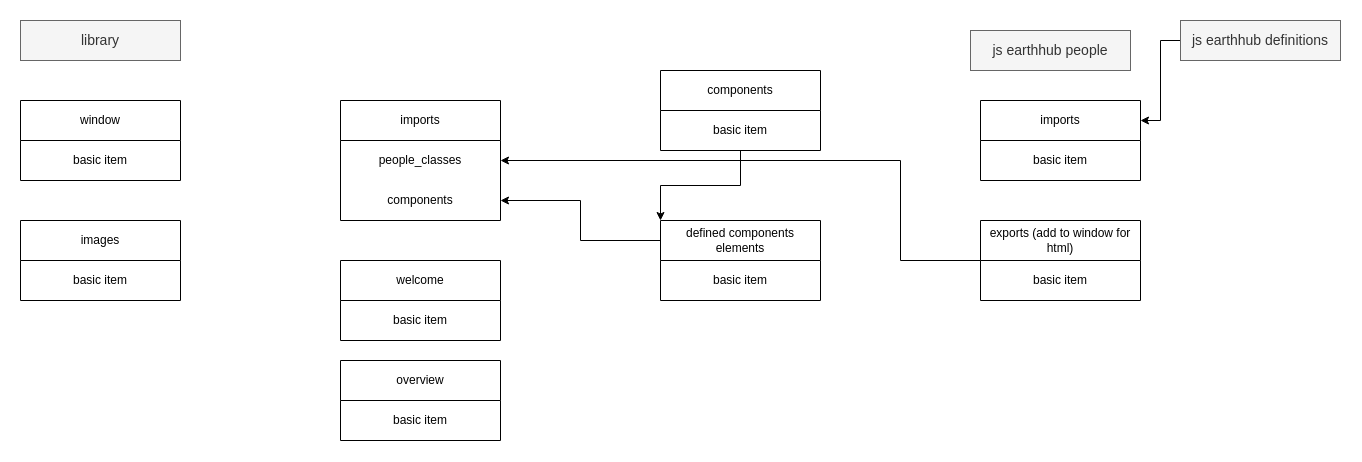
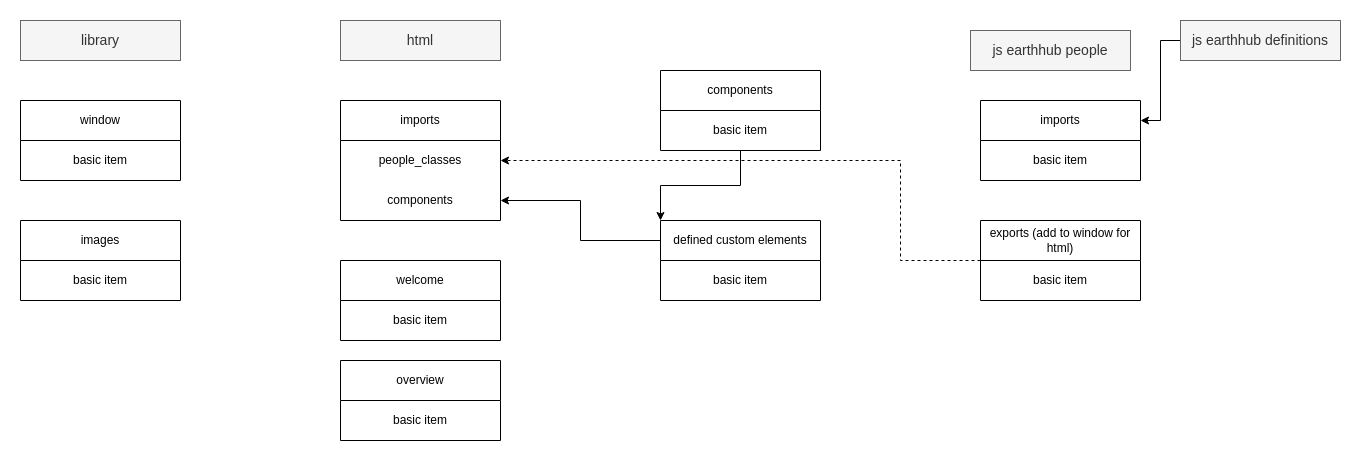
+ <mxCell id="2" value="html" style="text;html=1;align=center;verticalAlign=middle;whiteSpace=wrap;rounded=0;fontSize=14;fontStyle=0;fillColor=#f5f5f5;fontColor=#333333;strokeColor=#666666;" vertex="1" parent="1"><mxGeometry x="340" y="20" width="160" height="40" as="geometry" /></mxCell>
- <mxCell id="26" style="edgeStyle=orthogonalEdgeStyle;rounded=0;orthogonalLoop=1;jettySize=auto;html=1;entryX=1;entryY=0.5;entryDx=0;entryDy=0;" edge="1" parent="1" source="27" target="17"><mxGeometry relative="1" as="geometry"><Array as="points"><mxPoint x="900" y="260" /><mxPoint x="900" y="160" /></Array></mxGeometry></mxCell>
+ <mxCell id="26" style="edgeStyle=orthogonalEdgeStyle;rounded=0;orthogonalLoop=1;jettySize=auto;html=1;entryX=1;entryY=0.5;entryDx=0;entryDy=0;dashed=1;" edge="1" parent="1" source="27" target="17"><mxGeometry relative="1" as="geometry"><Array as="points"><mxPoint x="900" y="260" /><mxPoint x="900" y="160" /></Array></mxGeometry></mxCell>
- <mxCell id="22" value="defined components elements" style="swimlane;fontStyle=0;childLayout=stackLayout;horizontal=1;startSize=40;horizontalStack=0;resizeParent=1;resizeParentMax=0;resizeLast=0;collapsible=1;marginBottom=0;whiteSpace=wrap;html=1;rounded=0;" vertex="1" parent="1"><mxGeometry x="660" y="220" width="160" height="80" as="geometry"><mxRectangle x="280" y="320" width="160" height="40" as="alternateBounds" /></mxGeometry></mxCell>
+ <mxCell id="22" value="defined custom elements" style="swimlane;fontStyle=0;childLayout=stackLayout;horizontal=1;startSize=40;horizontalStack=0;resizeParent=1;resizeParentMax=0;resizeLast=0;collapsible=1;marginBottom=0;whiteSpace=wrap;html=1;rounded=0;" vertex="1" parent="1"><mxGeometry x="660" y="220" width="160" height="80" as="geometry"><mxRectangle x="280" y="320" width="160" height="40" as="alternateBounds" /></mxGeometry></mxCell>
